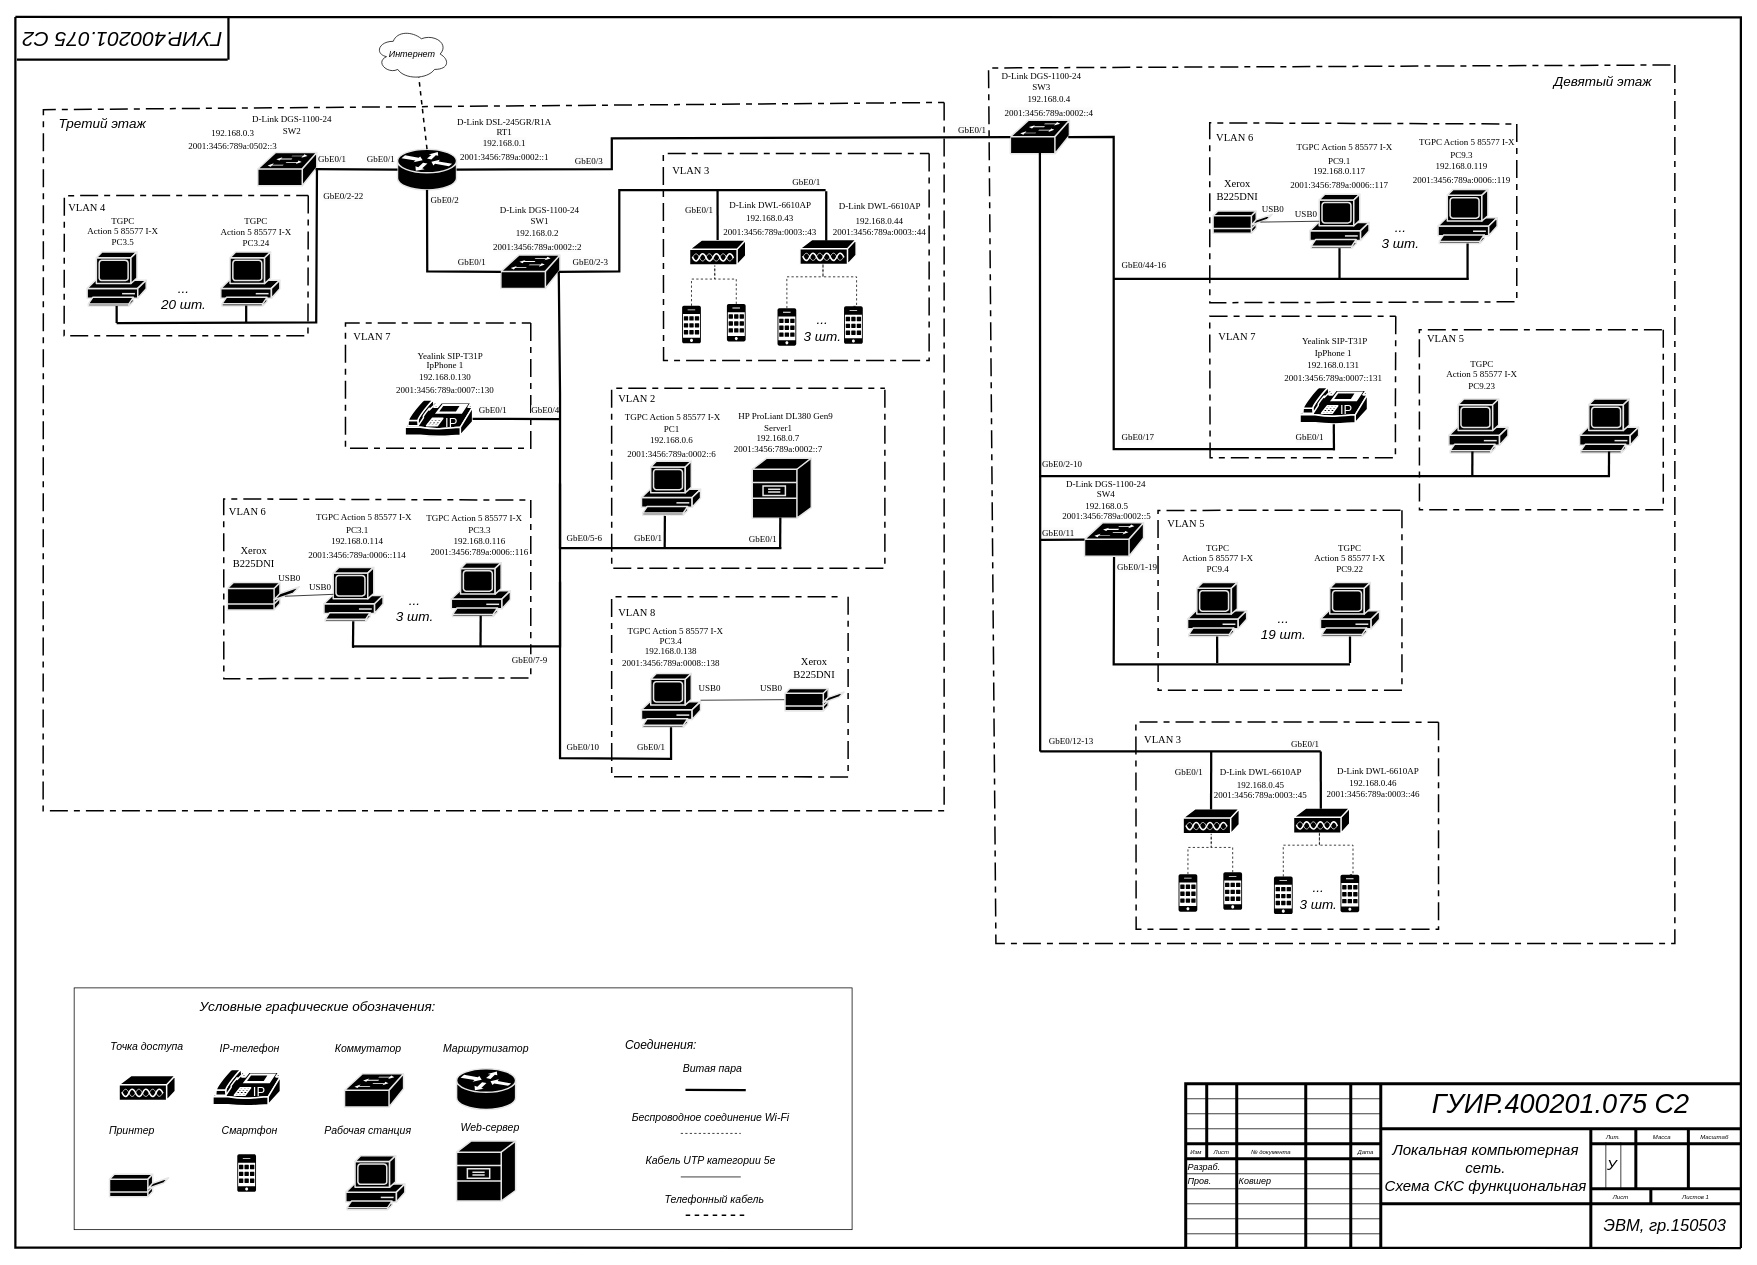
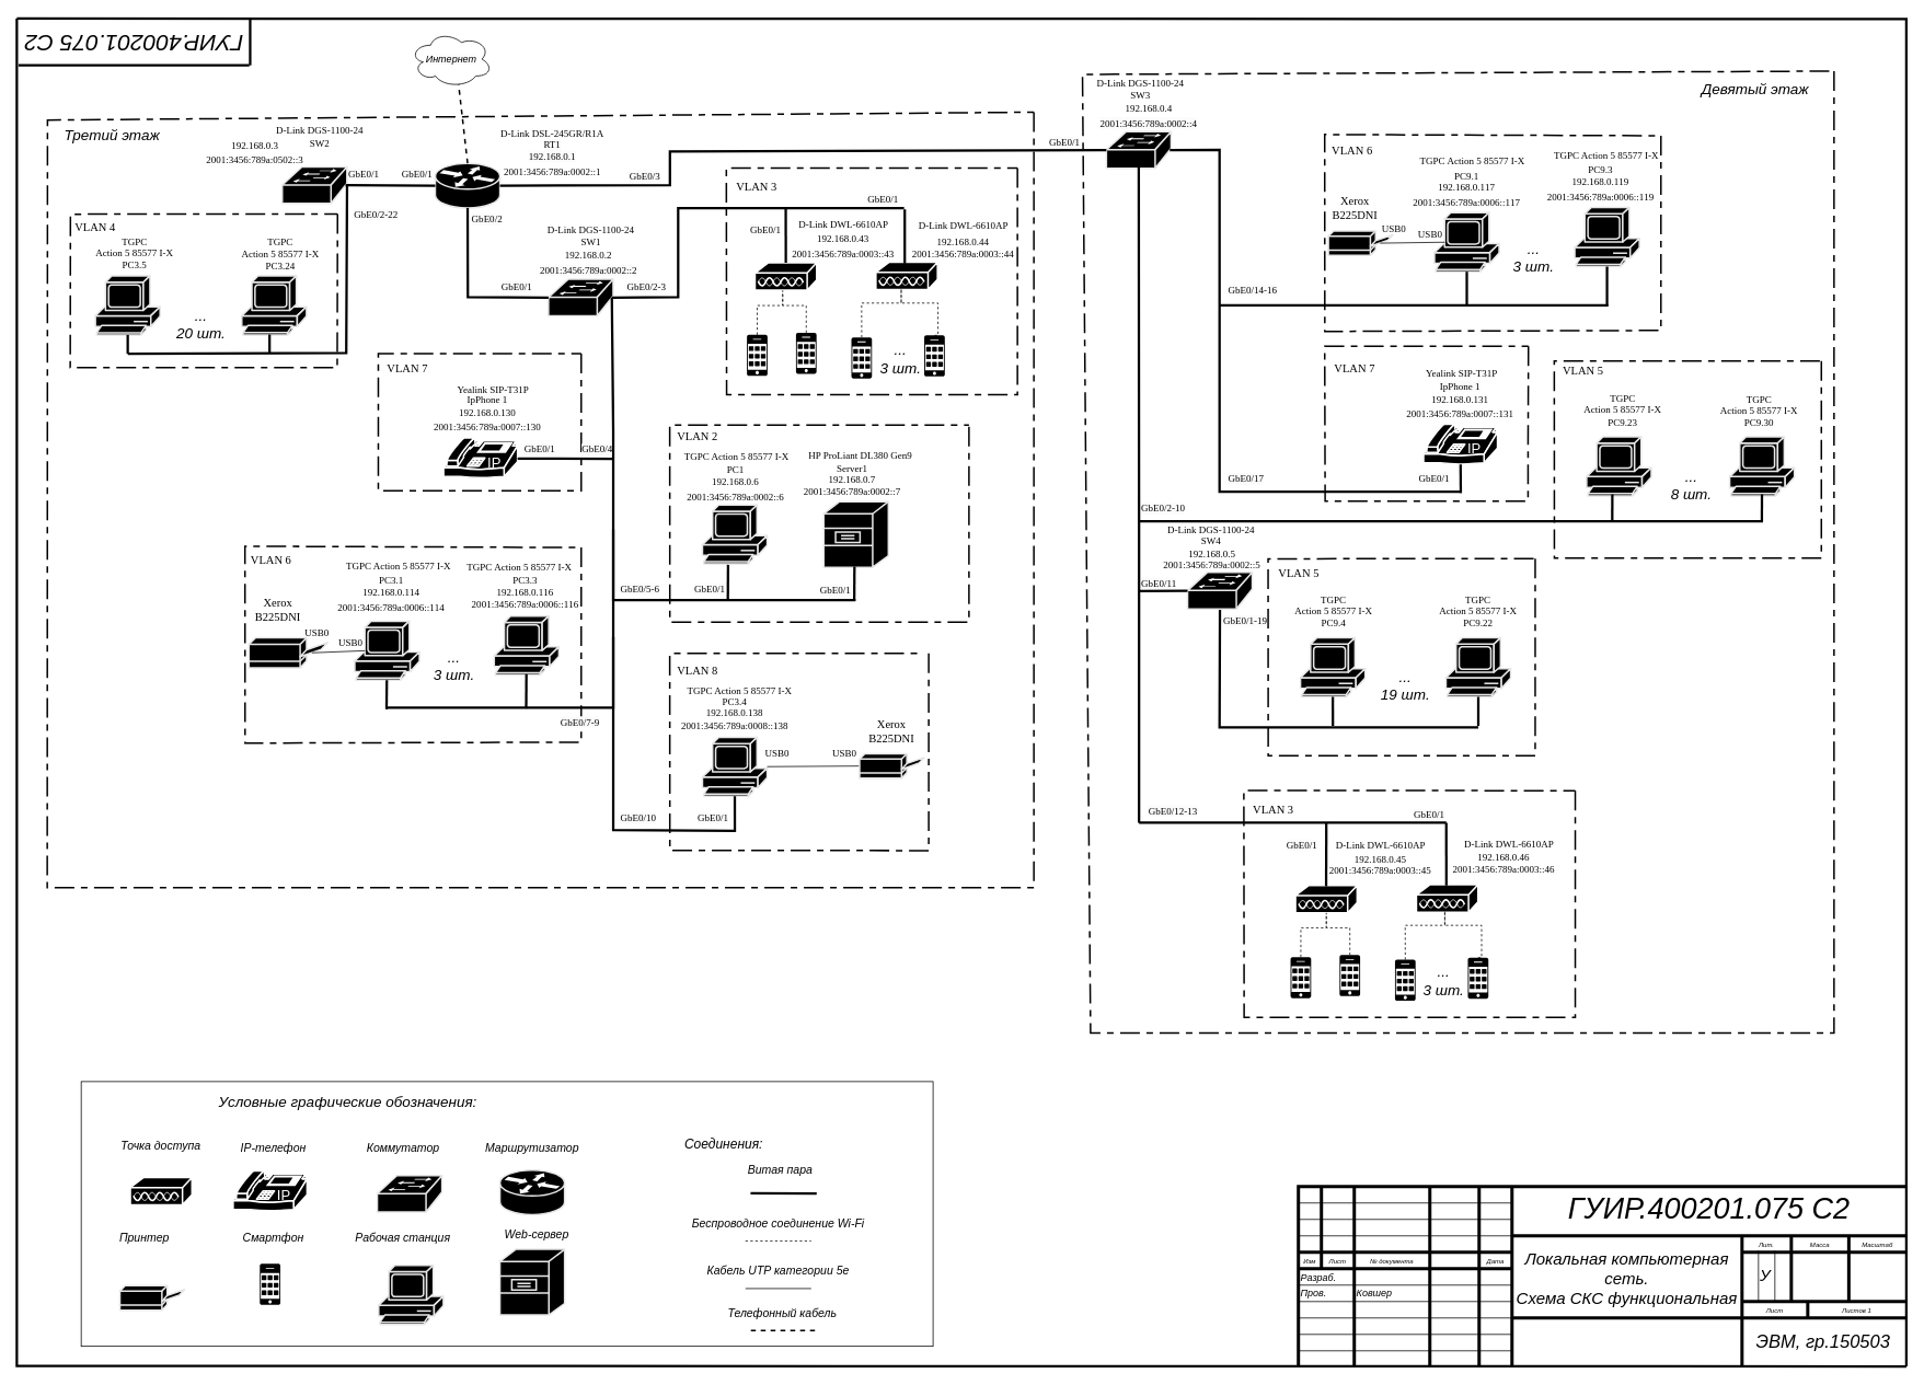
- <mxCell id="174" value="&lt;span style=&quot;color: rgb(0, 0, 0); font-family: &amp;quot;Times New Roman&amp;quot;; font-size: 12px; font-style: normal; font-variant-ligatures: normal; font-variant-caps: normal; letter-spacing: normal; orphans: 2; text-align: center; text-indent: 0px; text-transform: none; widows: 2; word-spacing: 0px; -webkit-text-stroke-width: 0px; white-space: normal; background-color: rgb(251, 251, 251); text-decoration-thickness: initial; text-decoration-style: initial; text-decoration-color: initial; float: none; display: inline !important;&quot;&gt;GbE0/44-16&lt;/span&gt;" style="text;whiteSpace=wrap;html=1;" parent="1" vertex="1"><mxGeometry x="1492.942" y="339.433" width="77.51" height="23.48" as="geometry" /></mxCell>
+ <mxCell id="174" value="&lt;span style=&quot;color: rgb(0, 0, 0); font-family: &amp;quot;Times New Roman&amp;quot;; font-size: 12px; font-style: normal; font-variant-ligatures: normal; font-variant-caps: normal; letter-spacing: normal; orphans: 2; text-align: center; text-indent: 0px; text-transform: none; widows: 2; word-spacing: 0px; -webkit-text-stroke-width: 0px; white-space: normal; background-color: rgb(251, 251, 251); text-decoration-thickness: initial; text-decoration-style: initial; text-decoration-color: initial; float: none; display: inline !important;&quot;&gt;GbE0/14-16&lt;/span&gt;" style="text;whiteSpace=wrap;html=1;" parent="1" vertex="1"><mxGeometry x="1492.942" y="339.433" width="77.51" height="23.48" as="geometry" /></mxCell>
+ <mxCell id="149" value="&lt;span lang=&quot;RU&quot; style=&quot;&quot;&gt;&lt;font face=&quot;Times New Roman&quot; style=&quot;font-size: 12px;&quot;&gt;TGPC&lt;br&gt;Action 5 85577 I-X &lt;/font&gt;&lt;/span&gt;&lt;div&gt;&lt;span lang=&quot;RU&quot; style=&quot;&quot;&gt;&lt;font face=&quot;Times New Roman&quot; style=&quot;font-size: 12px;&quot;&gt;PC9.30&lt;/font&gt;&lt;/span&gt;&lt;/div&gt;" style="text;whiteSpace=wrap;html=1;align=center;" parent="1" vertex="1"><mxGeometry x="2072.033" y="472.342" width="137.8" height="49.21" as="geometry" /></mxCell>
+ <mxCell id="58" value="...&lt;div&gt;8 шт.&lt;/div&gt;" style="text;html=1;strokeColor=none;fillColor=none;align=center;verticalAlign=middle;whiteSpace=wrap;rounded=0;dashed=1;fillStyle=auto;strokeWidth=2;fontFamily=Arial;fontSize=18;fontStyle=2;container=0;" parent="1" vertex="1"><mxGeometry x="2019.405" y="571.295" width="78.75" height="38.72" as="geometry" /></mxCell>
